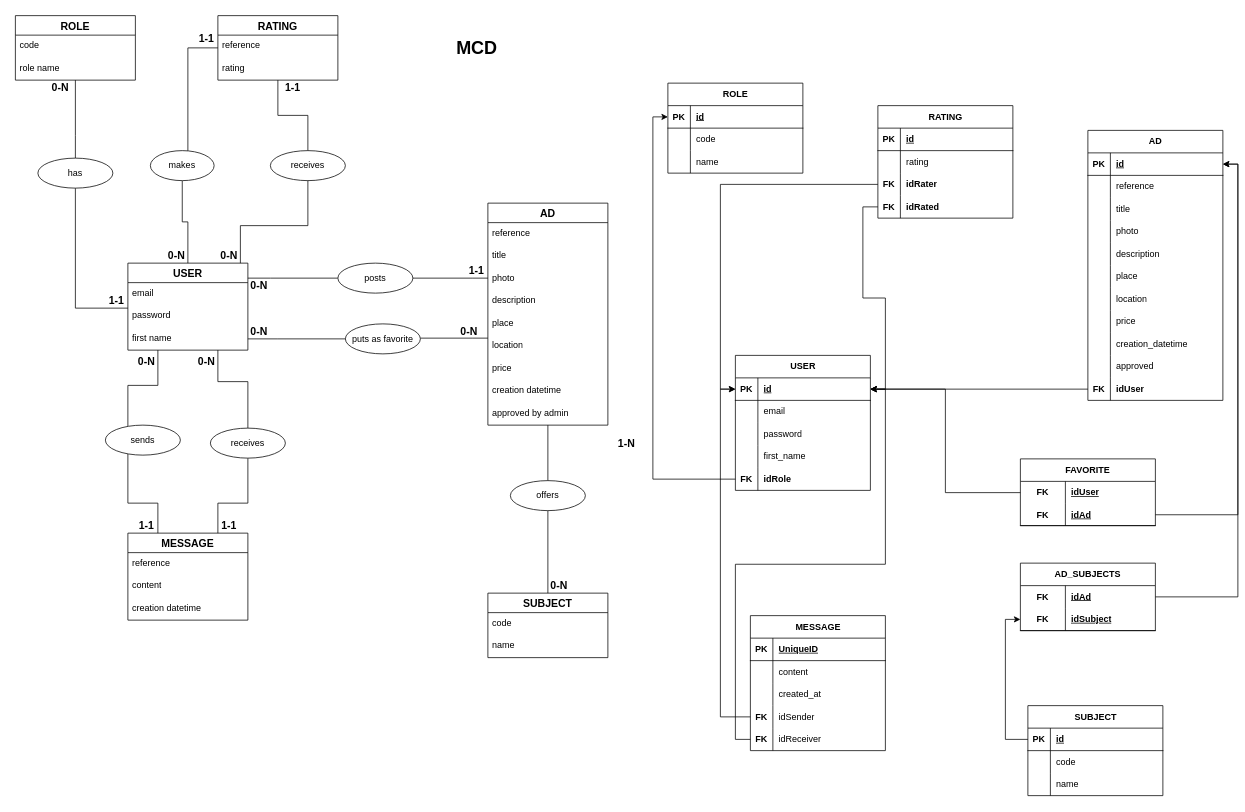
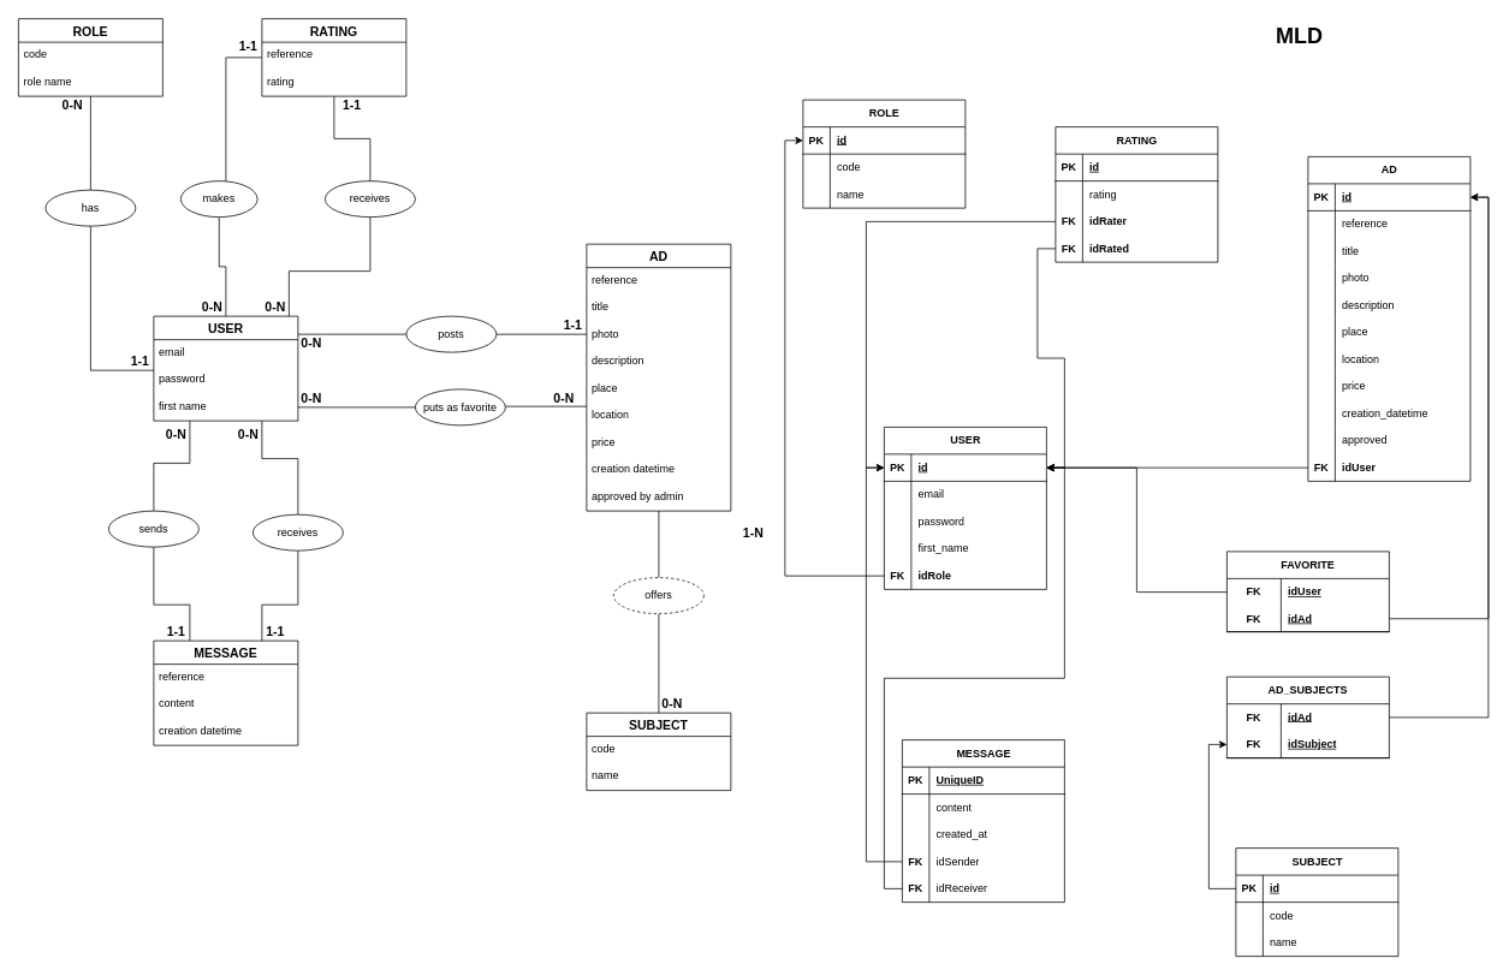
+ <mxCell id="193" value="MLD" style="text;strokeColor=none;fillColor=none;html=1;fontSize=24;fontStyle=1;verticalAlign=middle;align=center;" vertex="1" parent="1"><mxGeometry x="1390" y="20" width="100" height="40" as="geometry" /></mxCell>
- <mxCell id="69" value="MCD" style="text;strokeColor=none;fillColor=none;html=1;fontSize=24;fontStyle=1;verticalAlign=middle;align=center;" vertex="1" parent="1"><mxGeometry x="585" y="43" width="100" height="40" as="geometry" /></mxCell>
- <mxCell id="43" value="sends" style="ellipse;whiteSpace=wrap;html=1;align=center;" vertex="1" parent="1"><mxGeometry x="140" y="566" width="100" height="40" as="geometry" /></mxCell>
+ <mxCell id="43" value="sends" style="ellipse;whiteSpace=wrap;html=1;align=center;" vertex="1" parent="1"><mxGeometry x="120" y="566" width="100" height="40" as="geometry" /></mxCell>
- <mxCell id="49" value="offers" style="ellipse;whiteSpace=wrap;html=1;align=center;" vertex="1" parent="1"><mxGeometry x="680" y="640" width="100" height="40" as="geometry" /></mxCell>
+ <mxCell id="49" value="offers" style="ellipse;whiteSpace=wrap;html=1;align=center;dashed=1;" vertex="1" parent="1"><mxGeometry x="680" y="640" width="100" height="40" as="geometry" /></mxCell>
